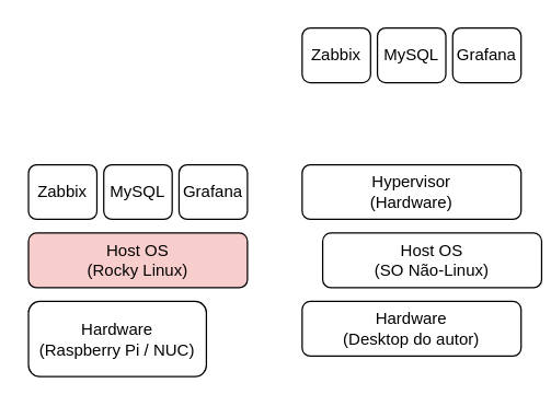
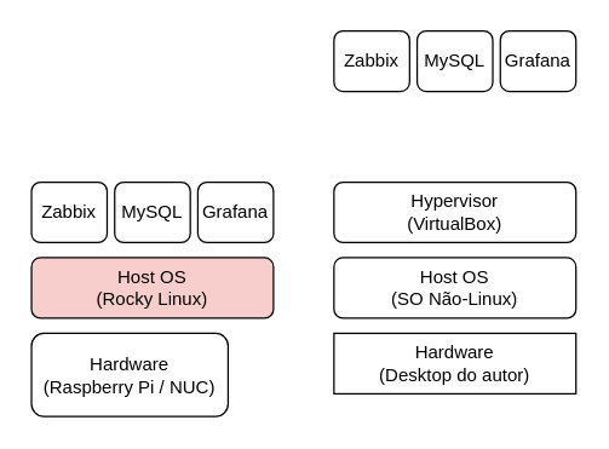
- <mxCell id="7" value="Hypervisor&lt;br&gt;(Hardware)" style="rounded=1;whiteSpace=wrap;html=1;shadow=0;gradientDirection=south;glass=0;" parent="1" vertex="1"><mxGeometry x="220" y="120" width="160" height="40" as="geometry" /></mxCell>
+ <mxCell id="7" value="Hypervisor&lt;br&gt;(VirtualBox)" style="rounded=1;whiteSpace=wrap;html=1;shadow=0;gradientDirection=south;glass=0;" parent="1" vertex="1"><mxGeometry x="220" y="120" width="160" height="40" as="geometry" /></mxCell>
- <mxCell id="3" value="Host OS&lt;br&gt;&lt;div&gt;(SO Não-Linux)&lt;/div&gt;" style="rounded=1;whiteSpace=wrap;html=1;shadow=0;glass=0;" parent="1" vertex="1"><mxGeometry x="235" y="170" width="160" height="40" as="geometry" /></mxCell>
+ <mxCell id="3" value="Host OS&lt;br&gt;&lt;div&gt;(SO Não-Linux)&lt;/div&gt;" style="rounded=1;whiteSpace=wrap;html=1;shadow=0;glass=0;" parent="1" vertex="1"><mxGeometry x="220" y="170" width="160" height="40" as="geometry" /></mxCell>
- <mxCell id="2" value="Hardware&lt;br&gt;(Desktop do autor)" style="rounded=1;whiteSpace=wrap;html=1;shadow=0;gradientDirection=south;glass=0;" parent="1" vertex="1"><mxGeometry x="220" y="220" width="160" height="40" as="geometry" /></mxCell>
+ <mxCell id="2" value="Hardware&lt;br&gt;(Desktop do autor)" style="whiteSpace=wrap;html=1;shadow=0;gradientDirection=south;glass=0;rounded=0;" parent="1" vertex="1"><mxGeometry x="220" y="220" width="160" height="40" as="geometry" /></mxCell>
